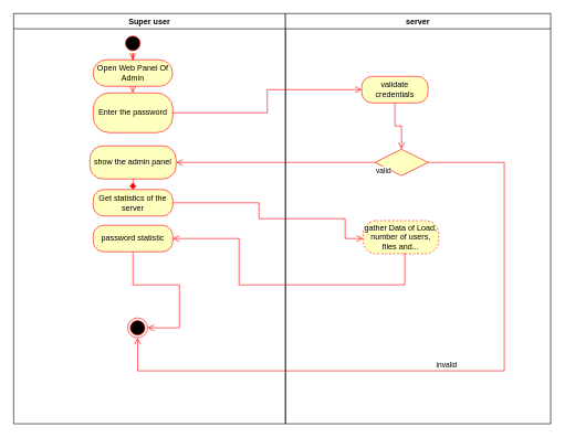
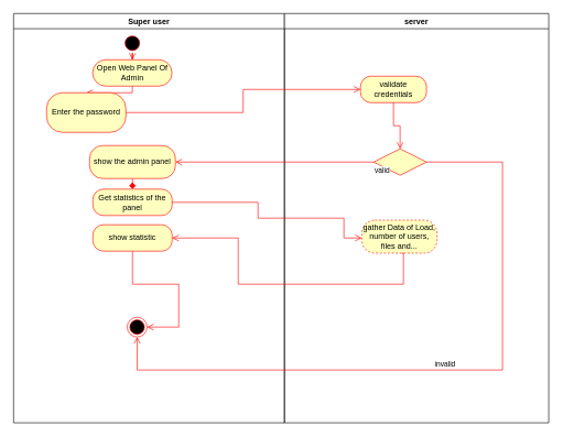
- <mxCell id="7" value="Enter the password " style="rounded=1;whiteSpace=wrap;html=1;arcSize=40;fontColor=#000000;fillColor=#ffffc0;strokeColor=#ff0000;" parent="2" vertex="1"><mxGeometry x="120" y="120" width="120" height="60" as="geometry" /></mxCell>
+ <mxCell id="7" value="Enter the password " style="rounded=1;whiteSpace=wrap;html=1;arcSize=40;fontColor=#000000;fillColor=#ffffc0;strokeColor=#ff0000;" parent="2" vertex="1"><mxGeometry x="50" y="120" width="120" height="60" as="geometry" /></mxCell>
- <mxCell id="10" value="Get statistics of the server" style="rounded=1;whiteSpace=wrap;html=1;arcSize=40;fontColor=#000000;fillColor=#ffffc0;strokeColor=#ff0000;" vertex="1" parent="2"><mxGeometry x="120" y="266" width="120" height="40" as="geometry" /></mxCell>
+ <mxCell id="10" value="Get statistics of the panel" style="rounded=1;whiteSpace=wrap;html=1;arcSize=40;fontColor=#000000;fillColor=#ffffc0;strokeColor=#ff0000;" vertex="1" parent="2"><mxGeometry x="120" y="266" width="120" height="40" as="geometry" /></mxCell>
- <mxCell id="12" value="password statistic" style="rounded=1;whiteSpace=wrap;html=1;arcSize=40;fontColor=#000000;fillColor=#ffffc0;strokeColor=#ff0000;" vertex="1" parent="2"><mxGeometry x="120" y="320" width="120" height="40" as="geometry" /></mxCell>
+ <mxCell id="12" value="show statistic" style="rounded=1;whiteSpace=wrap;html=1;arcSize=40;fontColor=#000000;fillColor=#ffffc0;strokeColor=#ff0000;" vertex="1" parent="2"><mxGeometry x="120" y="320" width="120" height="40" as="geometry" /></mxCell>
